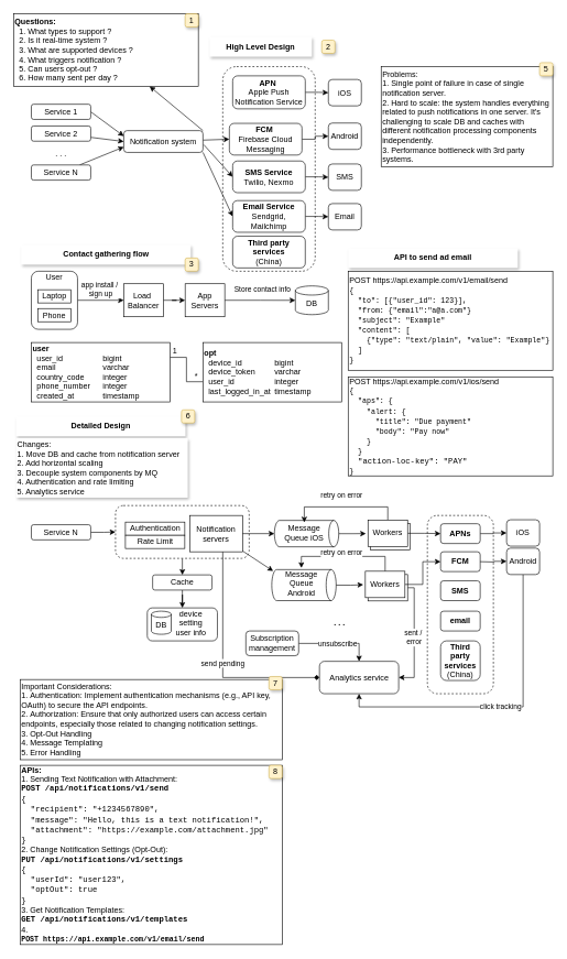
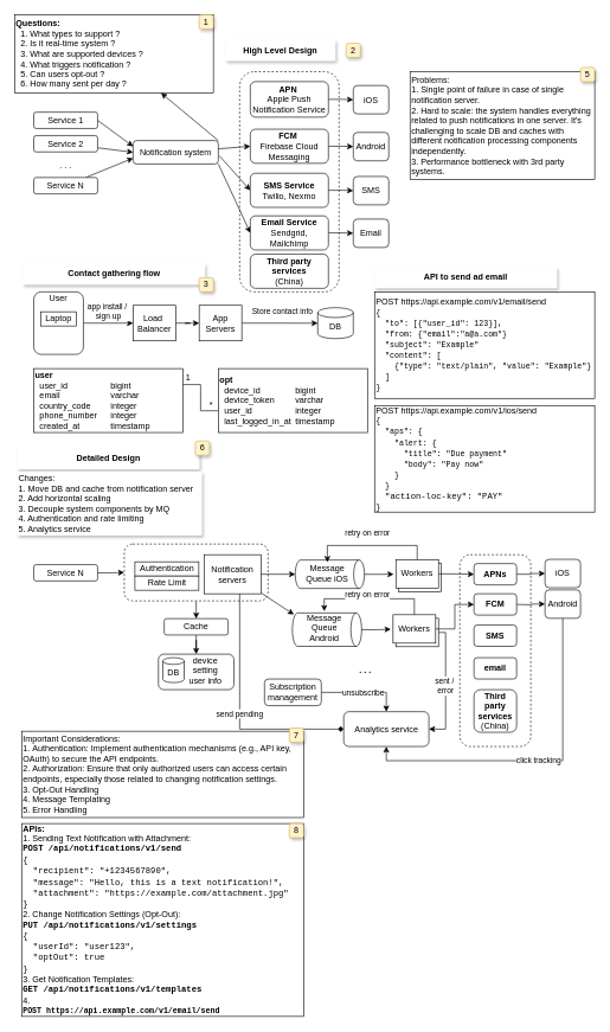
- <mxCell id="26" value="&lt;b&gt;FCM&amp;nbsp;&lt;/b&gt;&lt;br&gt;Firebase Cloud Messaging" style="rounded=1;whiteSpace=wrap;html=1;" vertex="1" parent="1"><mxGeometry x="347" y="186" width="110" height="48" as="geometry" /></mxCell>
+ <mxCell id="26" value="&lt;b&gt;FCM&amp;nbsp;&lt;/b&gt;&lt;br&gt;Firebase Cloud Messaging" style="rounded=1;whiteSpace=wrap;html=1;" vertex="1" parent="1"><mxGeometry x="352" y="181" width="110" height="48" as="geometry" /></mxCell>
- <mxCell id="40" value="Phone" style="rounded=0;whiteSpace=wrap;html=1;" vertex="1" parent="1"><mxGeometry x="57" y="466.5" width="50" height="20" as="geometry" /></mxCell>
